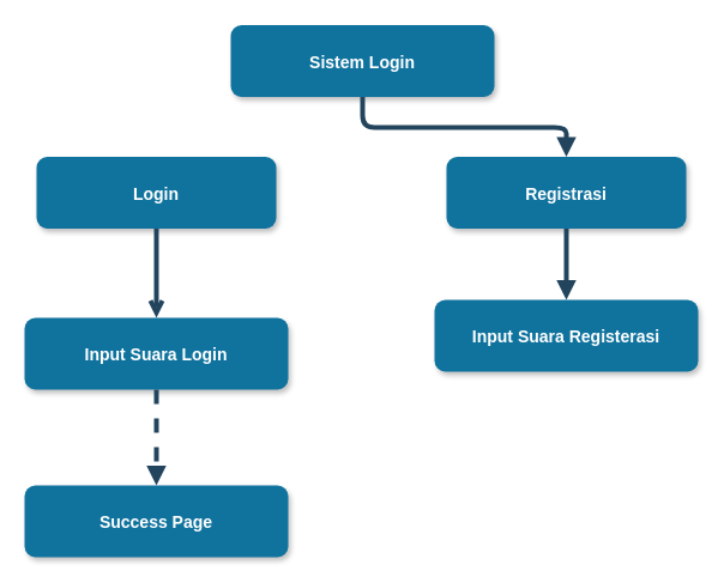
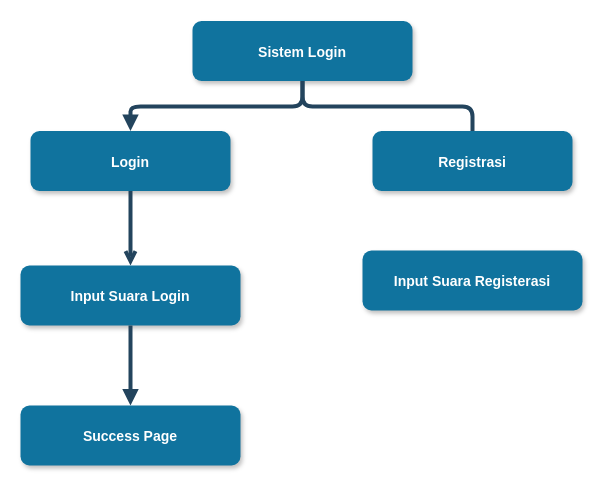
+ <mxCell id="5" value="" style="edgeStyle=elbowEdgeStyle;elbow=vertical;strokeWidth=4;endArrow=block;endFill=1;fontStyle=1;strokeColor=#23445D;" parent="1" source="2" target="3" edge="1"><mxGeometry x="22" y="165.5" width="100" height="100" as="geometry"><mxPoint x="-448" y="-59.5" as="sourcePoint" /><mxPoint x="-348" y="-159.5" as="targetPoint" /></mxGeometry></mxCell>
- <mxCell id="6" value="" style="edgeStyle=elbowEdgeStyle;elbow=vertical;strokeWidth=4;endArrow=block;endFill=1;fontStyle=1;strokeColor=#23445D;" parent="1" source="2" target="4" edge="1"><mxGeometry x="22" y="165.5" width="100" height="100" as="geometry"><mxPoint x="-448" y="-59.5" as="sourcePoint" /><mxPoint x="-348" y="-159.5" as="targetPoint" /></mxGeometry></mxCell>
+ <mxCell id="6" value="" style="edgeStyle=elbowEdgeStyle;elbow=vertical;strokeWidth=4;endArrow=none;endFill=1;fontStyle=1;strokeColor=#23445D;" parent="1" source="2" target="4" edge="1"><mxGeometry x="22" y="165.5" width="100" height="100" as="geometry"><mxPoint x="-448" y="-59.5" as="sourcePoint" /><mxPoint x="-348" y="-159.5" as="targetPoint" /></mxGeometry></mxCell>
- <mxCell id="10" value="" style="edgeStyle=elbowEdgeStyle;elbow=vertical;strokeWidth=4;endArrow=block;endFill=1;fontStyle=1;strokeColor=#23445D;exitX=0.5;exitY=1;exitDx=0;exitDy=0;entryX=0.5;entryY=0;entryDx=0;entryDy=0;" parent="1" source="4" target="9" edge="1"><mxGeometry x="41.5" y="255.5" width="100" height="100" as="geometry"><mxPoint x="140" y="200.5" as="sourcePoint" /><mxPoint x="140" y="275" as="targetPoint" /><Array as="points" /></mxGeometry></mxCell>
- <mxCell id="12" value="" style="edgeStyle=elbowEdgeStyle;elbow=vertical;strokeWidth=4;endArrow=block;endFill=1;fontStyle=1;strokeColor=#23445D;entryX=0.5;entryY=0;entryDx=0;entryDy=0;exitX=0.5;exitY=1;exitDx=0;exitDy=0;dashed=1;" parent="1" source="8" target="11" edge="1"><mxGeometry x="31" y="380" width="100" height="100" as="geometry"><mxPoint x="130" y="325" as="sourcePoint" /><mxPoint x="129.5" y="399.5" as="targetPoint" /><Array as="points" /></mxGeometry></mxCell>
+ <mxCell id="12" value="" style="edgeStyle=elbowEdgeStyle;elbow=vertical;strokeWidth=4;endArrow=block;endFill=1;fontStyle=1;strokeColor=#23445D;entryX=0.5;entryY=0;entryDx=0;entryDy=0;exitX=0.5;exitY=1;exitDx=0;exitDy=0;" parent="1" source="8" target="11" edge="1"><mxGeometry x="31" y="380" width="100" height="100" as="geometry"><mxPoint x="130" y="325" as="sourcePoint" /><mxPoint x="129.5" y="399.5" as="targetPoint" /><Array as="points" /></mxGeometry></mxCell>
